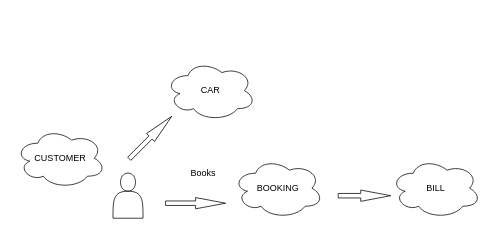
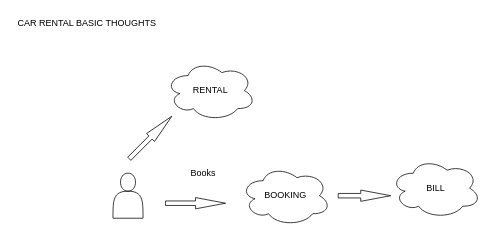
+ <mxCell id="11" value="CAR RENTAL BASIC THOUGHTS" style="text;html=1;align=center;verticalAlign=middle;resizable=0;points=[];autosize=1;" vertex="1" parent="1"><mxGeometry x="20" y="20" width="190" height="20" as="geometry" /></mxCell>
- <mxCell id="2" value="CAR" style="ellipse;shape=cloud;whiteSpace=wrap;html=1;" vertex="1" parent="1"><mxGeometry x="220" y="80" width="120" height="80" as="geometry" /></mxCell>
+ <mxCell id="2" value="RENTAL" style="ellipse;shape=cloud;whiteSpace=wrap;html=1;" vertex="1" parent="1"><mxGeometry x="220" y="80" width="120" height="80" as="geometry" /></mxCell>
- <mxCell id="5" value="CUSTOMER" style="ellipse;shape=cloud;whiteSpace=wrap;html=1;" vertex="1" parent="1"><mxGeometry x="20" y="170" width="120" height="80" as="geometry" /></mxCell>
- <mxCell id="4" value="&lt;div&gt;BOOKING&lt;/div&gt;" style="ellipse;shape=cloud;whiteSpace=wrap;html=1;" vertex="1" parent="1"><mxGeometry x="310" y="210" width="120" height="80" as="geometry" /></mxCell>
+ <mxCell id="4" value="&lt;div&gt;BOOKING&lt;/div&gt;" style="ellipse;shape=cloud;whiteSpace=wrap;html=1;" vertex="1" parent="1"><mxGeometry x="320" y="220" width="120" height="80" as="geometry" /></mxCell>
